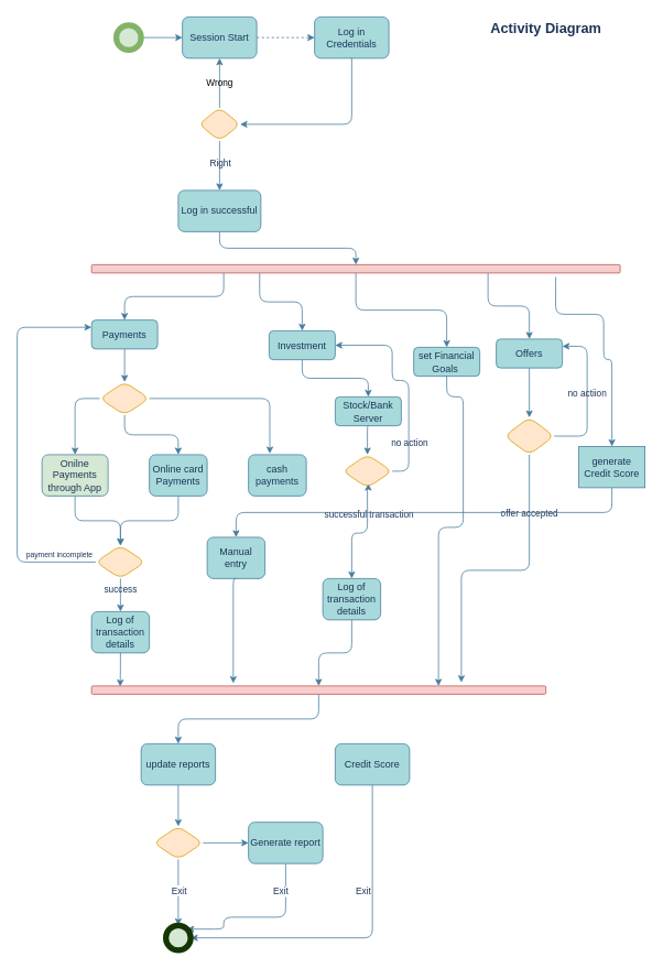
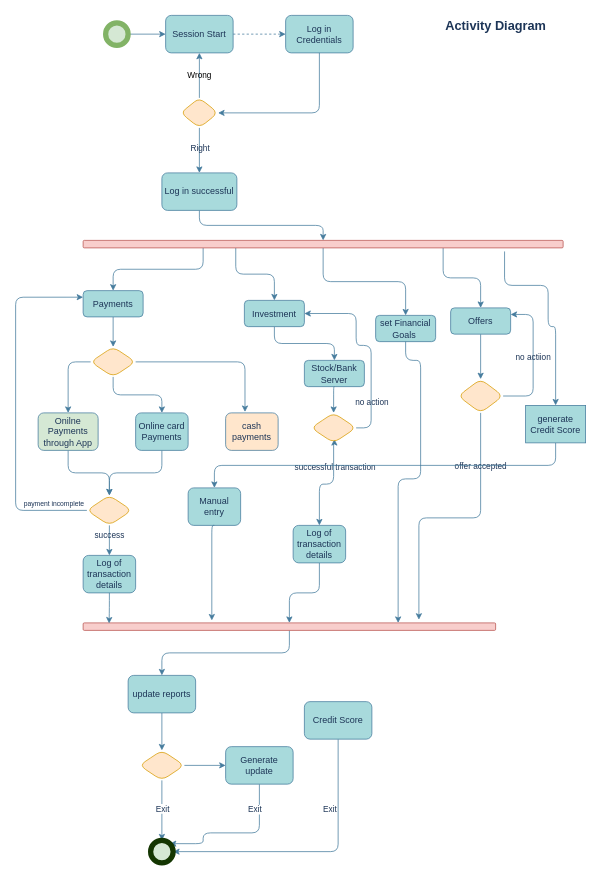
- <mxCell id="26" value="cash payments" style="rounded=1;whiteSpace=wrap;html=1;labelBackgroundColor=none;fillColor=#A8DADC;strokeColor=#457B9D;fontColor=#1D3557;" parent="1" vertex="1"><mxGeometry x="300" y="550" width="70" height="50" as="geometry" /></mxCell>
+ <mxCell id="26" value="cash payments" style="rounded=1;whiteSpace=wrap;html=1;labelBackgroundColor=none;fillColor=#ffe6cc;strokeColor=#457B9D;fontColor=#1D3557;" parent="1" vertex="1"><mxGeometry x="300" y="550" width="70" height="50" as="geometry" /></mxCell>
- <mxCell id="41" value="Credit Score" style="rounded=1;whiteSpace=wrap;html=1;labelBackgroundColor=none;fillColor=#A8DADC;strokeColor=#457B9D;fontColor=#1D3557;" parent="1" vertex="1"><mxGeometry x="405" y="900" width="90" height="50" as="geometry" /></mxCell>
+ <mxCell id="41" value="Credit Score" style="rounded=1;whiteSpace=wrap;html=1;labelBackgroundColor=none;fillColor=#A8DADC;strokeColor=#457B9D;fontColor=#1D3557;" parent="1" vertex="1"><mxGeometry x="405" y="935" width="90" height="50" as="geometry" /></mxCell>
- <mxCell id="68" value="Generate report" style="rounded=1;whiteSpace=wrap;html=1;labelBackgroundColor=none;fillColor=#A8DADC;strokeColor=#457B9D;fontColor=#1D3557;" parent="1" vertex="1"><mxGeometry x="300" y="995" width="90" height="50" as="geometry" /></mxCell>
+ <mxCell id="68" value="Generate update" style="rounded=1;whiteSpace=wrap;html=1;labelBackgroundColor=none;fillColor=#A8DADC;strokeColor=#457B9D;fontColor=#1D3557;" parent="1" vertex="1"><mxGeometry x="300" y="995" width="90" height="50" as="geometry" /></mxCell>
